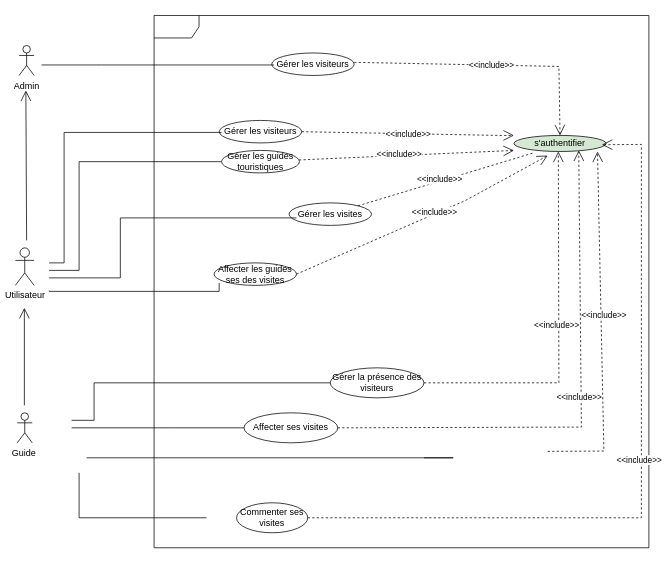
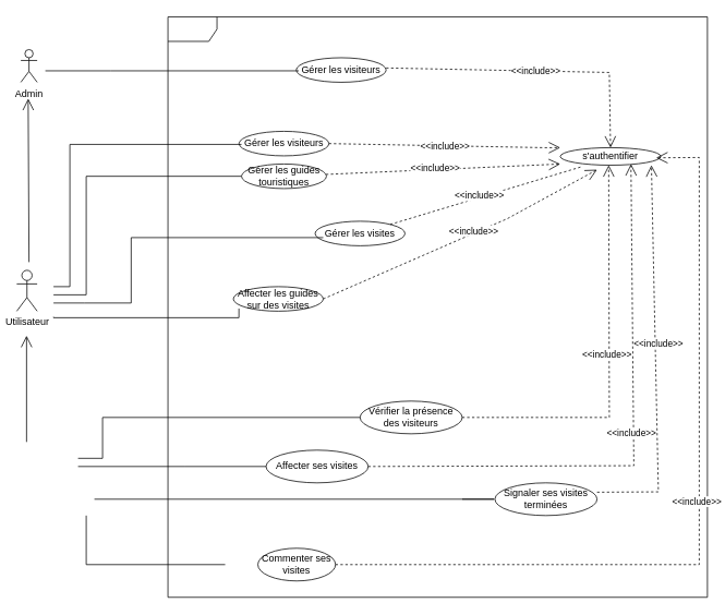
- <mxCell id="7" value="s'authentifier" style="ellipse;whiteSpace=wrap;html=1;fillColor=#d5e8d4;" parent="2" vertex="1"><mxGeometry x="664.999" y="160.001" width="122.941" height="21.429" as="geometry" /></mxCell>
+ <mxCell id="7" value="s'authentifier" style="ellipse;whiteSpace=wrap;html=1;" parent="2" vertex="1"><mxGeometry x="664.999" y="160.001" width="122.941" height="21.429" as="geometry" /></mxCell>
- <mxCell id="14" value="Affecter les guides ses des visites" style="ellipse;whiteSpace=wrap;html=1;" parent="2" vertex="1"><mxGeometry x="265" y="330" width="110" height="30" as="geometry" /></mxCell>
+ <mxCell id="14" value="Affecter les guides sur des visites" style="ellipse;whiteSpace=wrap;html=1;" parent="2" vertex="1"><mxGeometry x="265" y="330" width="110" height="30" as="geometry" /></mxCell>
- <mxCell id="21" value="Gérer la présence des visiteurs" style="ellipse;whiteSpace=wrap;html=1;" parent="2" vertex="1"><mxGeometry x="420" y="470" width="125" height="40" as="geometry" /></mxCell>
+ <mxCell id="21" value="Vérifier la présence des visiteurs" style="ellipse;whiteSpace=wrap;html=1;" parent="2" vertex="1"><mxGeometry x="420" y="470" width="125" height="40" as="geometry" /></mxCell>
- <mxCell id="4" value="Guide&amp;nbsp;" style="shape=umlActor;verticalLabelPosition=bottom;verticalAlign=top;html=1;" parent="2" vertex="1"><mxGeometry x="2.5" y="530" width="20" height="40" as="geometry" /></mxCell>
+ <mxCell id="23" value="Signaler ses visites terminées" style="ellipse;whiteSpace=wrap;html=1;" parent="2" vertex="1"><mxGeometry x="585" y="570" width="125" height="40" as="geometry" /></mxCell>
